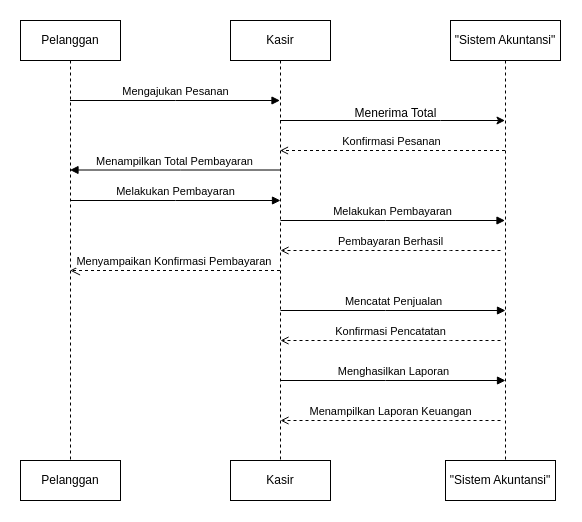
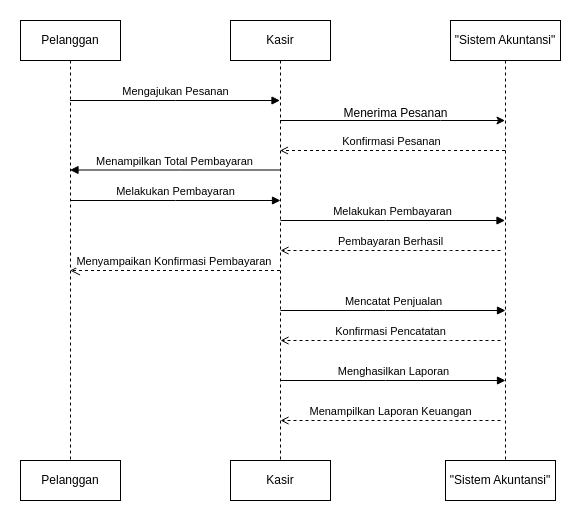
- <mxCell id="12" value="Menerima Total" style="text;html=1;align=center;verticalAlign=middle;resizable=0;points=[];autosize=1;strokeColor=none;fillColor=none;" vertex="1" parent="1"><mxGeometry x="330" y="98" width="130" height="30" as="geometry" /></mxCell>
+ <mxCell id="12" value="Menerima Pesanan" style="text;html=1;align=center;verticalAlign=middle;resizable=0;points=[];autosize=1;strokeColor=none;fillColor=none;" vertex="1" parent="1"><mxGeometry x="330" y="98" width="130" height="30" as="geometry" /></mxCell>
